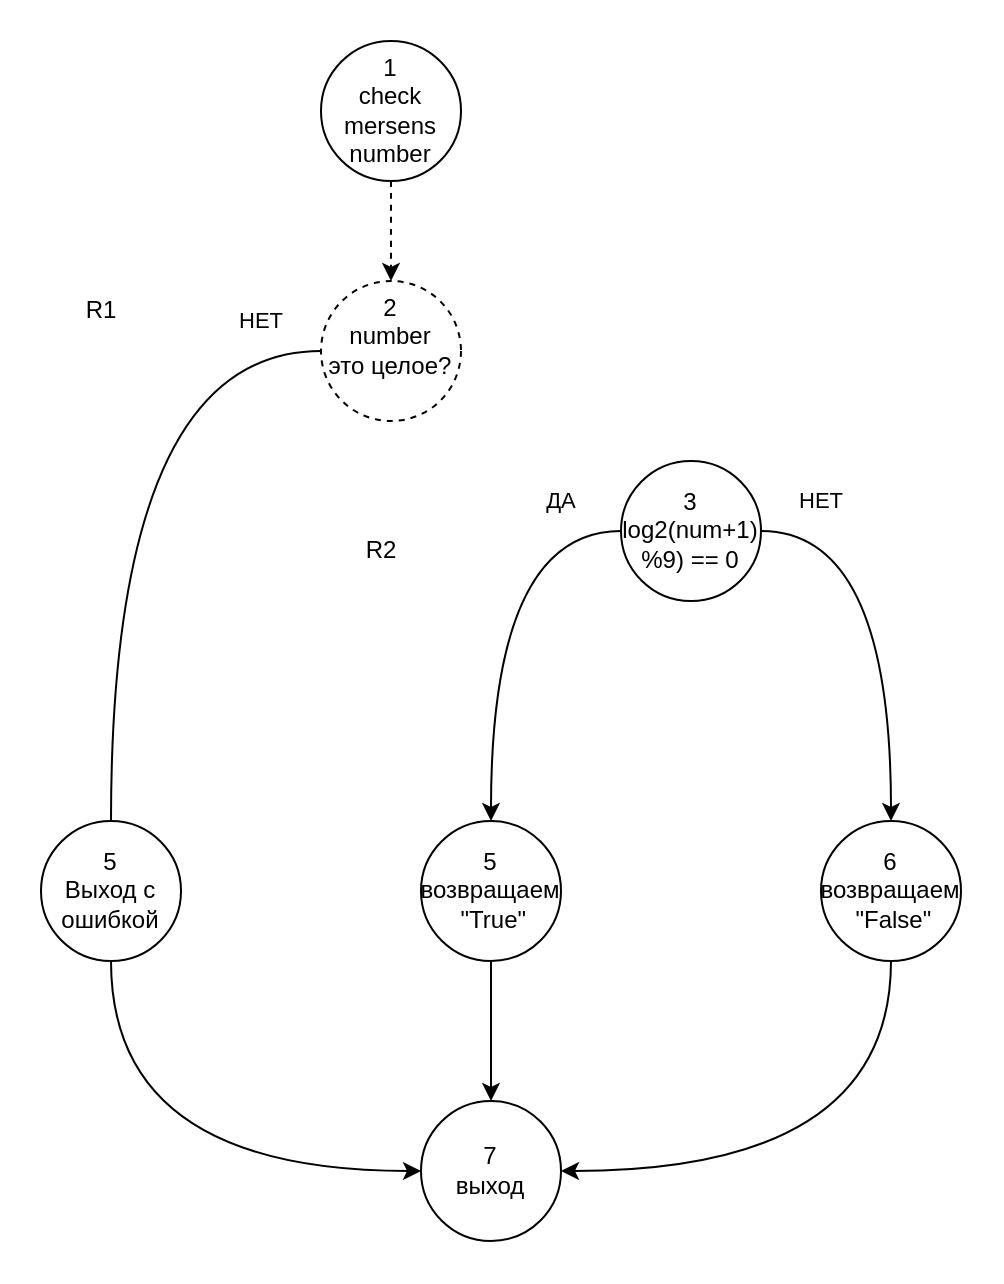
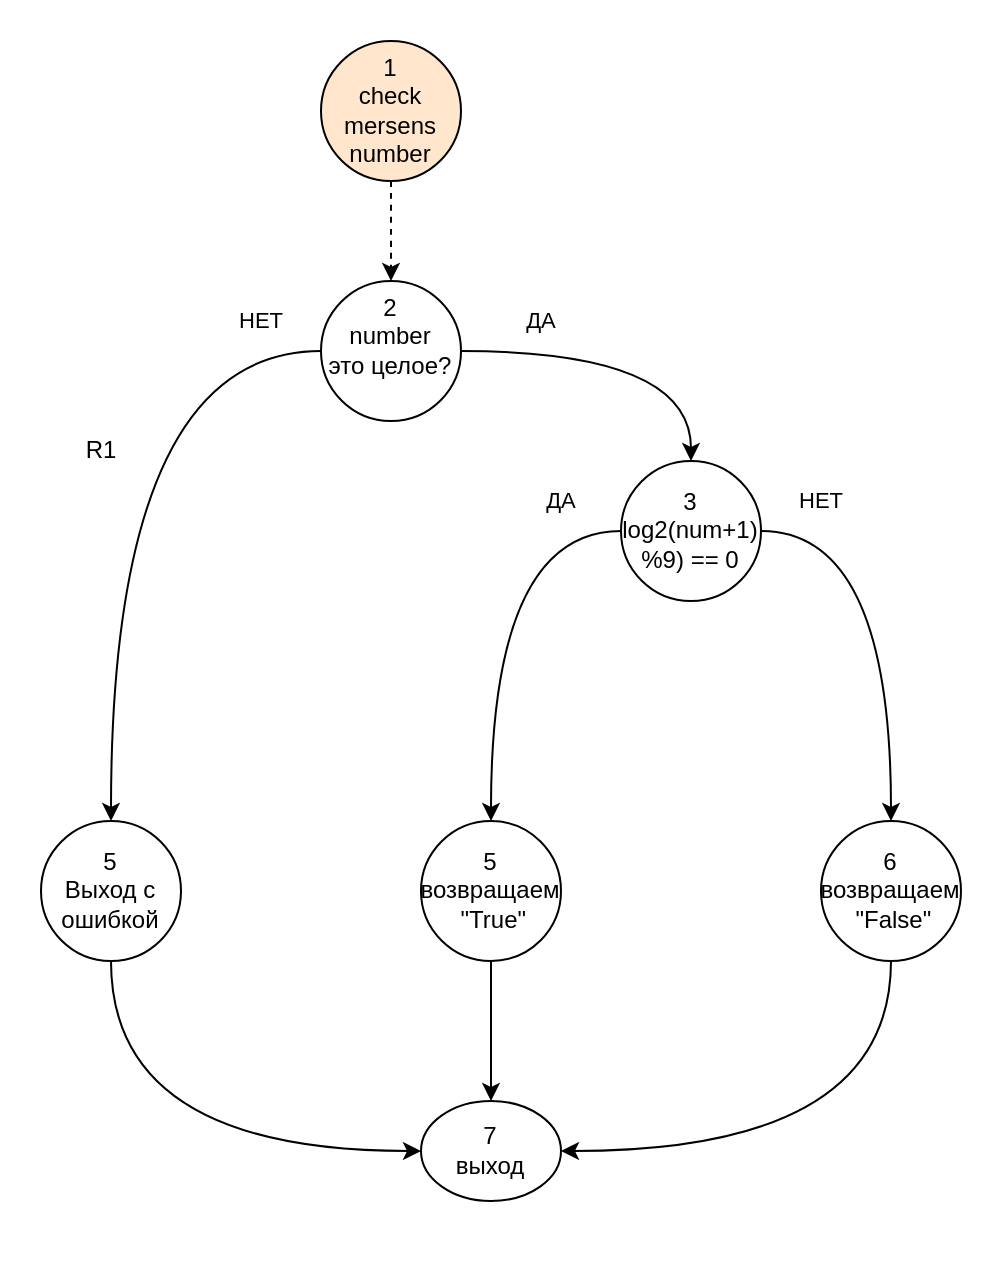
- <mxCell id="3" value="1&lt;br&gt;check&lt;br&gt;mersens&lt;br&gt;number" style="ellipse;whiteSpace=wrap;html=1;aspect=fixed;" vertex="1" parent="1"><mxGeometry x="160" y="20" width="70" height="70" as="geometry" /></mxCell>
+ <mxCell id="3" value="1&lt;br&gt;check&lt;br&gt;mersens&lt;br&gt;number" style="ellipse;whiteSpace=wrap;html=1;aspect=fixed;fillColor=#ffe6cc;" vertex="1" parent="1"><mxGeometry x="160" y="20" width="70" height="70" as="geometry" /></mxCell>
- <mxCell id="17" value="R1" style="text;html=1;align=center;verticalAlign=middle;resizable=0;points=[];autosize=1;strokeColor=none;fillColor=none;" vertex="1" parent="1"><mxGeometry x="30" y="140" width="40" height="30" as="geometry" /></mxCell>
+ <mxCell id="17" value="R1" style="text;html=1;align=center;verticalAlign=middle;resizable=0;points=[];autosize=1;strokeColor=none;fillColor=none;" vertex="1" parent="1"><mxGeometry x="30" y="210" width="40" height="30" as="geometry" /></mxCell>
- <mxCell id="6" value="2&lt;br&gt;number&lt;br&gt;это целое?&lt;br&gt;&amp;nbsp;" style="ellipse;whiteSpace=wrap;html=1;aspect=fixed;dashed=1;" vertex="1" parent="1"><mxGeometry x="160" y="140" width="70" height="70" as="geometry" /></mxCell>
+ <mxCell id="6" value="2&lt;br&gt;number&lt;br&gt;это целое?&lt;br&gt;&amp;nbsp;" style="ellipse;whiteSpace=wrap;html=1;aspect=fixed;" vertex="1" parent="1"><mxGeometry x="160" y="140" width="70" height="70" as="geometry" /></mxCell>
+ <mxCell id="4" value="ДА" style="edgeStyle=orthogonalEdgeStyle;rounded=0;orthogonalLoop=1;jettySize=auto;html=1;exitX=1;exitY=0.5;exitDx=0;exitDy=0;entryX=0.5;entryY=0;entryDx=0;entryDy=0;curved=1;" edge="1" parent="1" source="6" target="11"><mxGeometry x="-0.529" y="15" relative="1" as="geometry"><mxPoint as="offset" /></mxGeometry></mxCell>
- <mxCell id="18" value="R2" style="text;html=1;align=center;verticalAlign=middle;resizable=0;points=[];autosize=1;strokeColor=none;fillColor=none;" vertex="1" parent="1"><mxGeometry x="170" y="260" width="40" height="30" as="geometry" /></mxCell>
- <mxCell id="5" value="НЕТ" style="edgeStyle=orthogonalEdgeStyle;rounded=0;orthogonalLoop=1;jettySize=auto;html=1;exitX=0;exitY=0.5;exitDx=0;exitDy=0;curved=1;endArrow=none;" edge="1" parent="1" source="6" target="8"><mxGeometry x="-0.824" y="-15" relative="1" as="geometry"><mxPoint as="offset" /></mxGeometry></mxCell>
+ <mxCell id="5" value="НЕТ" style="edgeStyle=orthogonalEdgeStyle;rounded=0;orthogonalLoop=1;jettySize=auto;html=1;exitX=0;exitY=0.5;exitDx=0;exitDy=0;curved=1;" edge="1" parent="1" source="6" target="8"><mxGeometry x="-0.824" y="-15" relative="1" as="geometry"><mxPoint as="offset" /></mxGeometry></mxCell>
- <mxCell id="16" value="7&lt;br&gt;выход" style="ellipse;whiteSpace=wrap;html=1;aspect=fixed;" vertex="1" parent="1"><mxGeometry x="210" y="550" width="70" height="70" as="geometry" /></mxCell>
+ <mxCell id="16" value="7&lt;br&gt;выход" style="ellipse;whiteSpace=wrap;html=1;aspect=fixed;" vertex="1" parent="1"><mxGeometry x="210" y="550" width="70" height="50" as="geometry" /></mxCell>
